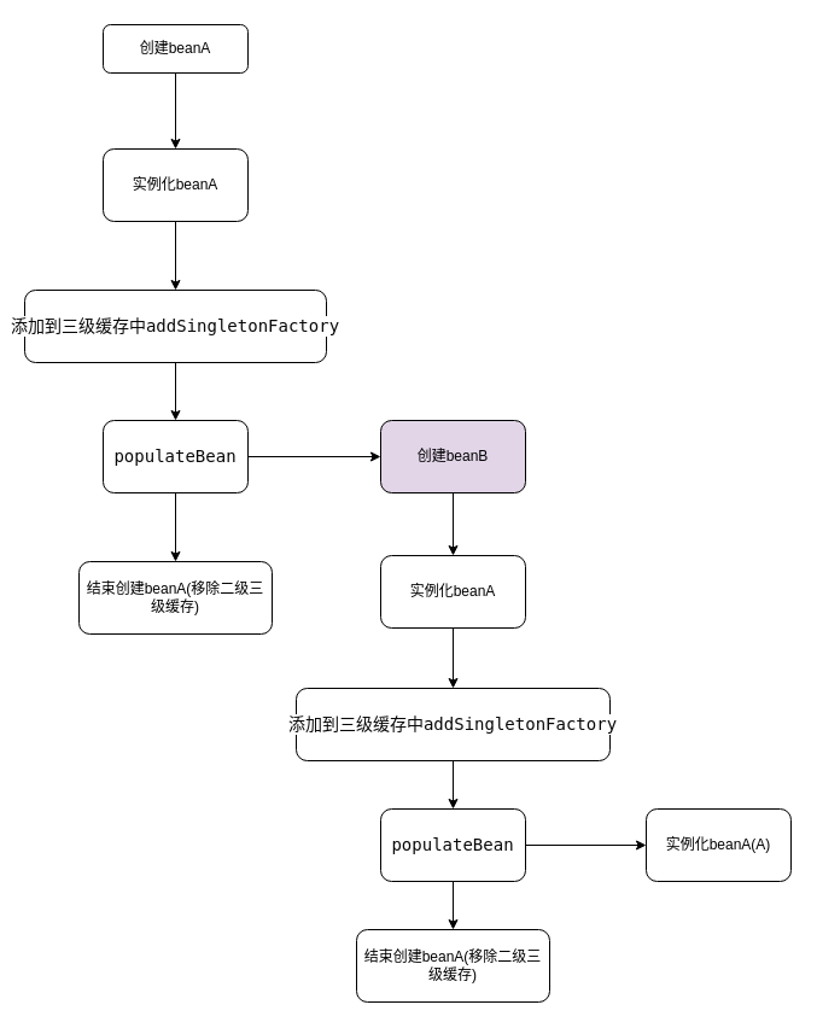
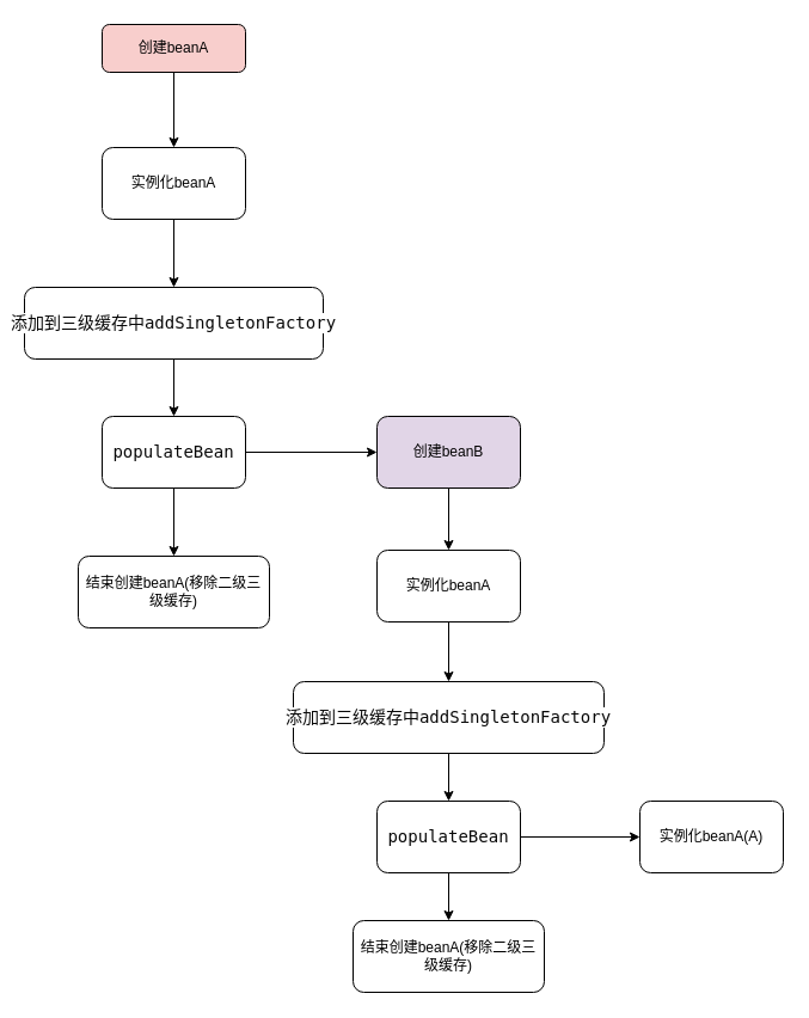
- <mxCell id="3" value="创建beanA" style="rounded=1;whiteSpace=wrap;html=1;fontSize=12;glass=0;strokeWidth=1;shadow=0;" parent="1" vertex="1"><mxGeometry x="85" y="20" width="120" height="40" as="geometry" /></mxCell>
+ <mxCell id="3" value="创建beanA" style="rounded=1;whiteSpace=wrap;html=1;fontSize=12;glass=0;strokeWidth=1;shadow=0;fillColor=#f8cecc;" parent="1" vertex="1"><mxGeometry x="85" y="20" width="120" height="40" as="geometry" /></mxCell>
